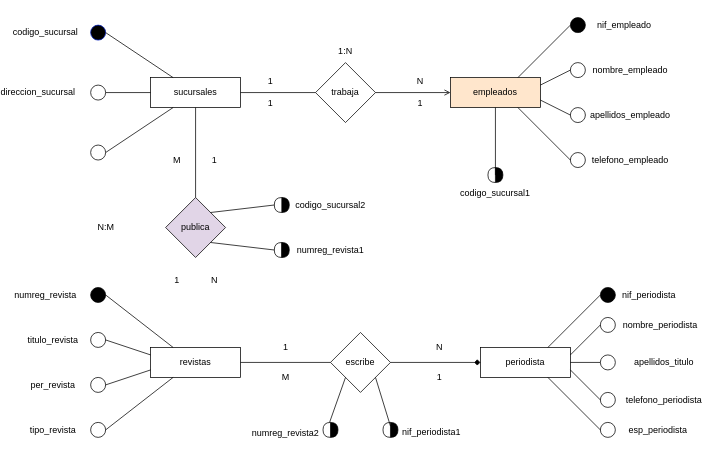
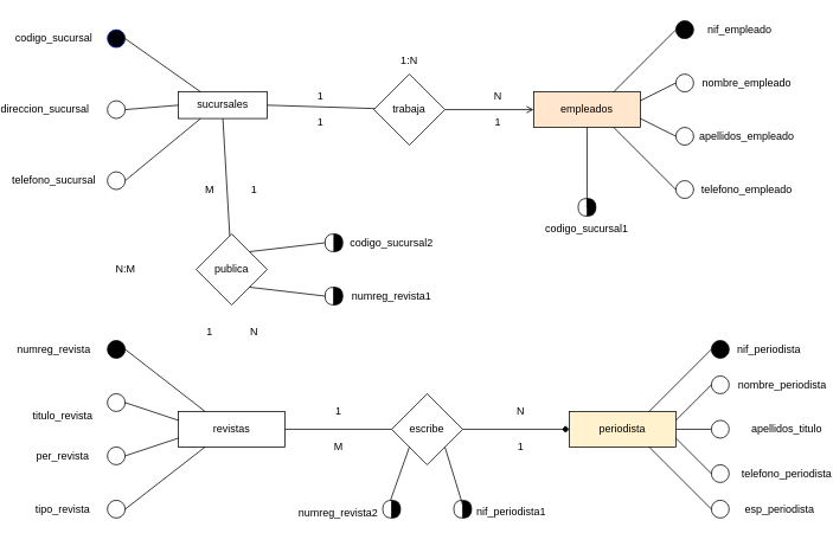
- <mxCell id="2" value="sucursales" style="rounded=0;whiteSpace=wrap;html=1;" parent="1" vertex="1"><mxGeometry x="200" y="103" width="120" height="40" as="geometry" /></mxCell>
+ <mxCell id="2" value="sucursales" style="rounded=0;whiteSpace=wrap;html=1;" parent="1" vertex="1"><mxGeometry x="200" y="103" width="100" height="30" as="geometry" /></mxCell>
+ <mxCell id="11" value="telefono_sucursal" style="text;html=1;strokeColor=none;fillColor=none;align=center;verticalAlign=middle;whiteSpace=wrap;rounded=0;" parent="1" vertex="1"><mxGeometry x="30" y="188" width="60" height="30" as="geometry" /></mxCell>
- <mxCell id="34" value="publica" style="rhombus;whiteSpace=wrap;html=1;fillColor=#e1d5e7;" parent="1" vertex="1"><mxGeometry x="220" y="263" width="80" height="80" as="geometry" /></mxCell>
+ <mxCell id="34" value="publica" style="rhombus;whiteSpace=wrap;html=1;" parent="1" vertex="1"><mxGeometry x="220" y="263" width="80" height="80" as="geometry" /></mxCell>
- <mxCell id="45" value="titulo_revista" style="text;html=1;strokeColor=none;fillColor=none;align=center;verticalAlign=middle;whiteSpace=wrap;rounded=0;" parent="1" vertex="1"><mxGeometry x="40" y="438" width="60" height="30" as="geometry" /></mxCell>
+ <mxCell id="45" value="titulo_revista" style="text;html=1;strokeColor=none;fillColor=none;align=center;verticalAlign=middle;whiteSpace=wrap;rounded=0;" parent="1" vertex="1"><mxGeometry x="40" y="453" width="60" height="30" as="geometry" /></mxCell>
- <mxCell id="66" value="periodista" style="rounded=0;whiteSpace=wrap;html=1;" vertex="1" parent="1"><mxGeometry x="640" y="463" width="120" height="40" as="geometry" /></mxCell>
+ <mxCell id="66" value="periodista" style="rounded=0;whiteSpace=wrap;html=1;fillColor=#fff2cc;" vertex="1" parent="1"><mxGeometry x="640" y="463" width="120" height="40" as="geometry" /></mxCell>
